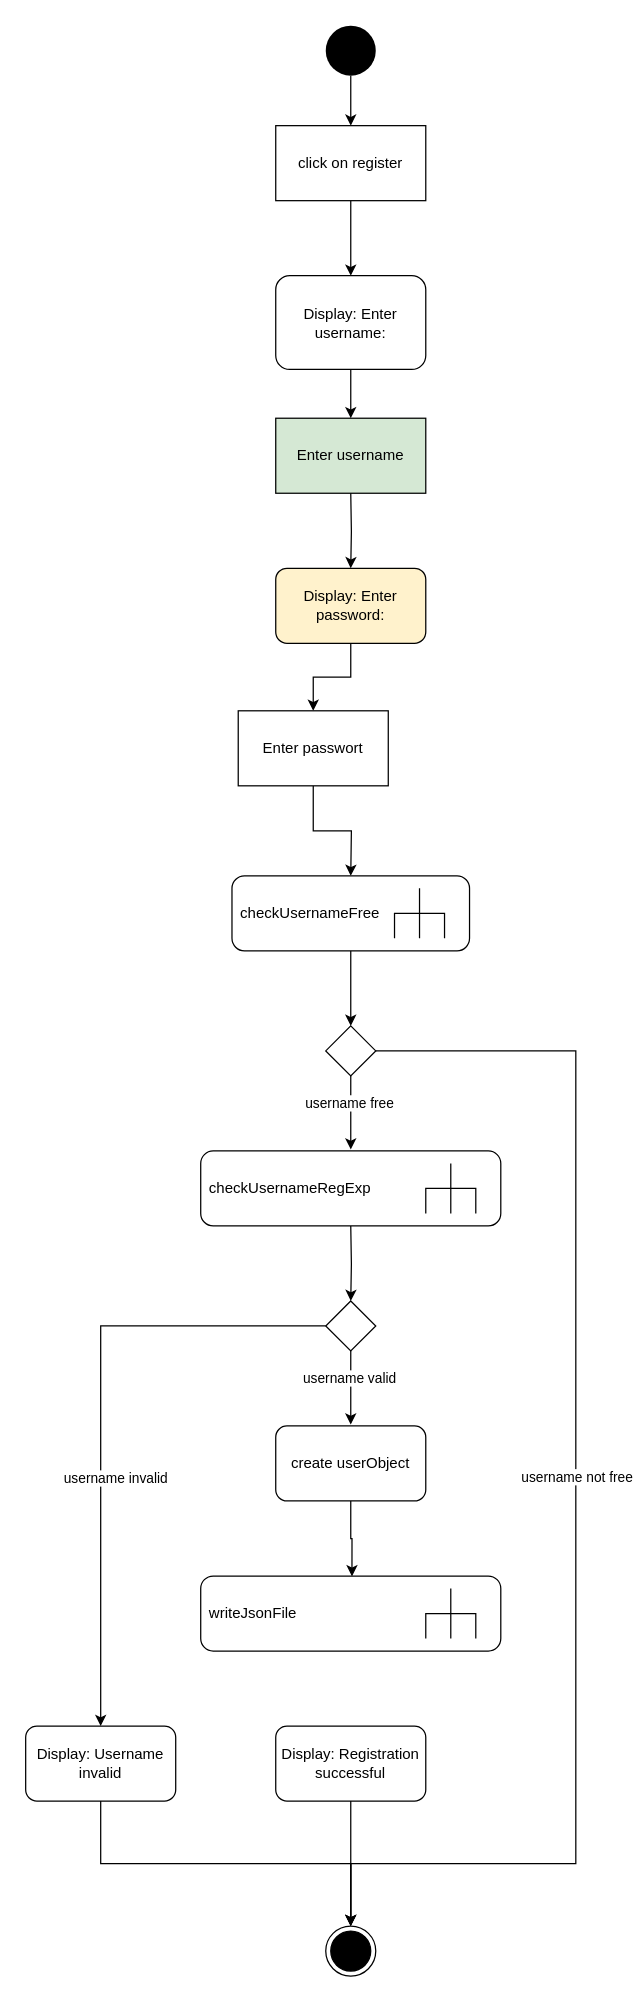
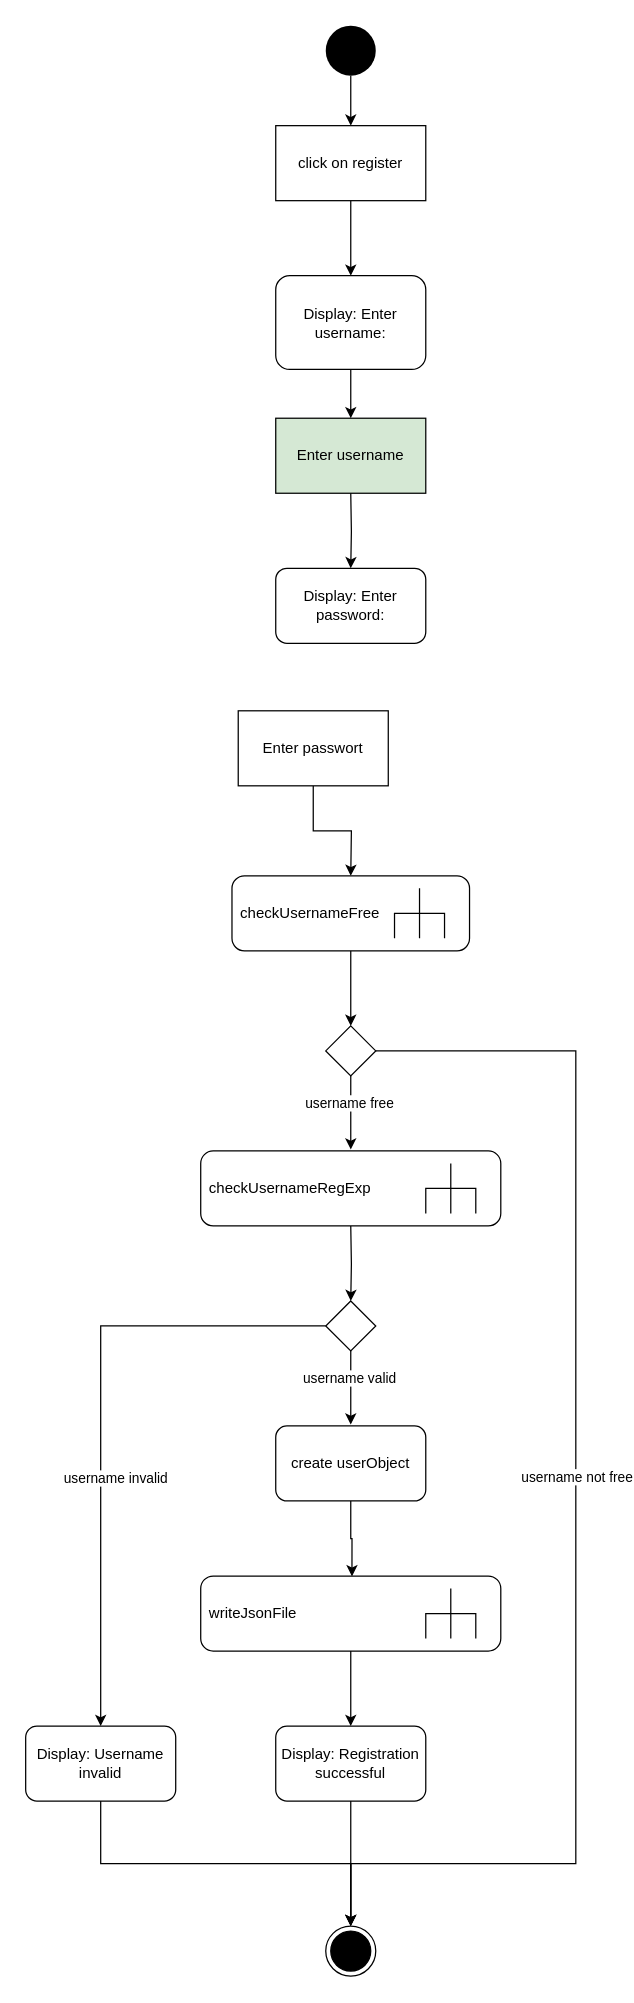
- <mxCell id="12" value="Display: Enter password:" style="rounded=1;whiteSpace=wrap;html=1;fillColor=#fff2cc;" vertex="1" parent="1"><mxGeometry x="220" y="454" width="120" height="60" as="geometry" /></mxCell>
+ <mxCell id="12" value="Display: Enter password:" style="rounded=1;whiteSpace=wrap;html=1;" vertex="1" parent="1"><mxGeometry x="220" y="454" width="120" height="60" as="geometry" /></mxCell>
- <mxCell id="11" style="edgeStyle=orthogonalEdgeStyle;rounded=0;orthogonalLoop=1;jettySize=auto;html=1;exitX=0.5;exitY=1;exitDx=0;exitDy=0;entryX=0.5;entryY=0;entryDx=0;entryDy=0;" edge="1" parent="1" source="12" target="14"><mxGeometry relative="1" as="geometry" /></mxCell>
+ <mxCell id="31" value="" style="edgeStyle=orthogonalEdgeStyle;rounded=0;orthogonalLoop=1;jettySize=auto;html=1;" edge="1" parent="1" source="32" target="34"><mxGeometry relative="1" as="geometry" /></mxCell>
